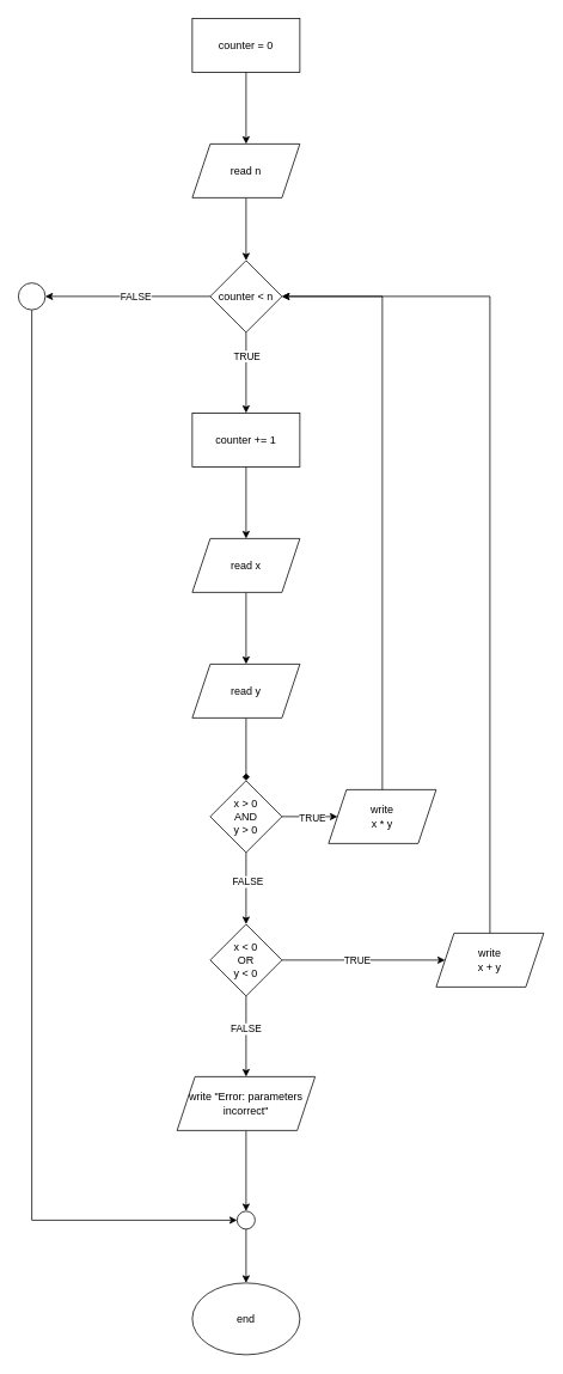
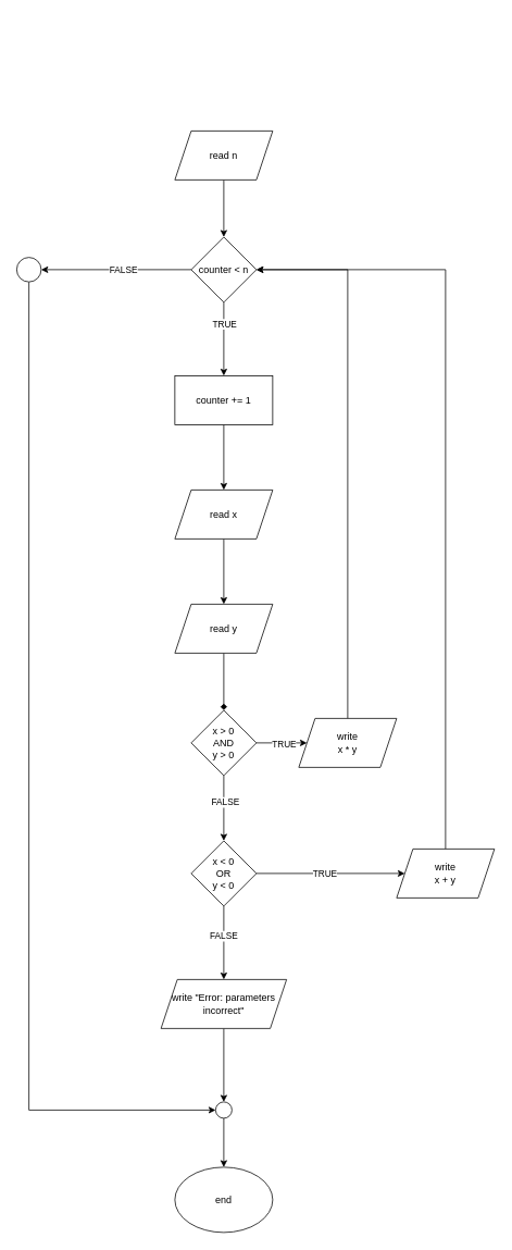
- <mxCell id="3" value="counter = 0" style="whiteSpace=wrap;html=1;" vertex="1" parent="1"><mxGeometry x="214" y="20" width="120" height="60" as="geometry" /></mxCell>
- <mxCell id="2" value="" style="edgeStyle=orthogonalEdgeStyle;rounded=0;orthogonalLoop=1;jettySize=auto;html=1;" edge="1" parent="1" source="3" target="5"><mxGeometry relative="1" as="geometry" /></mxCell>
